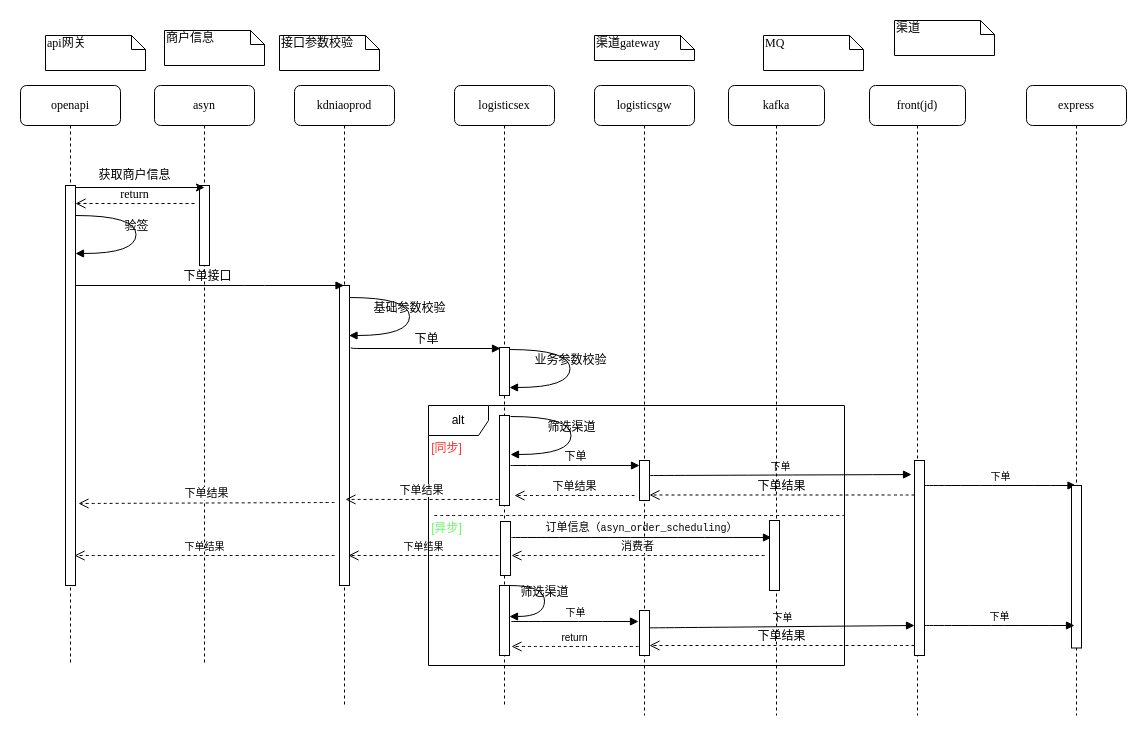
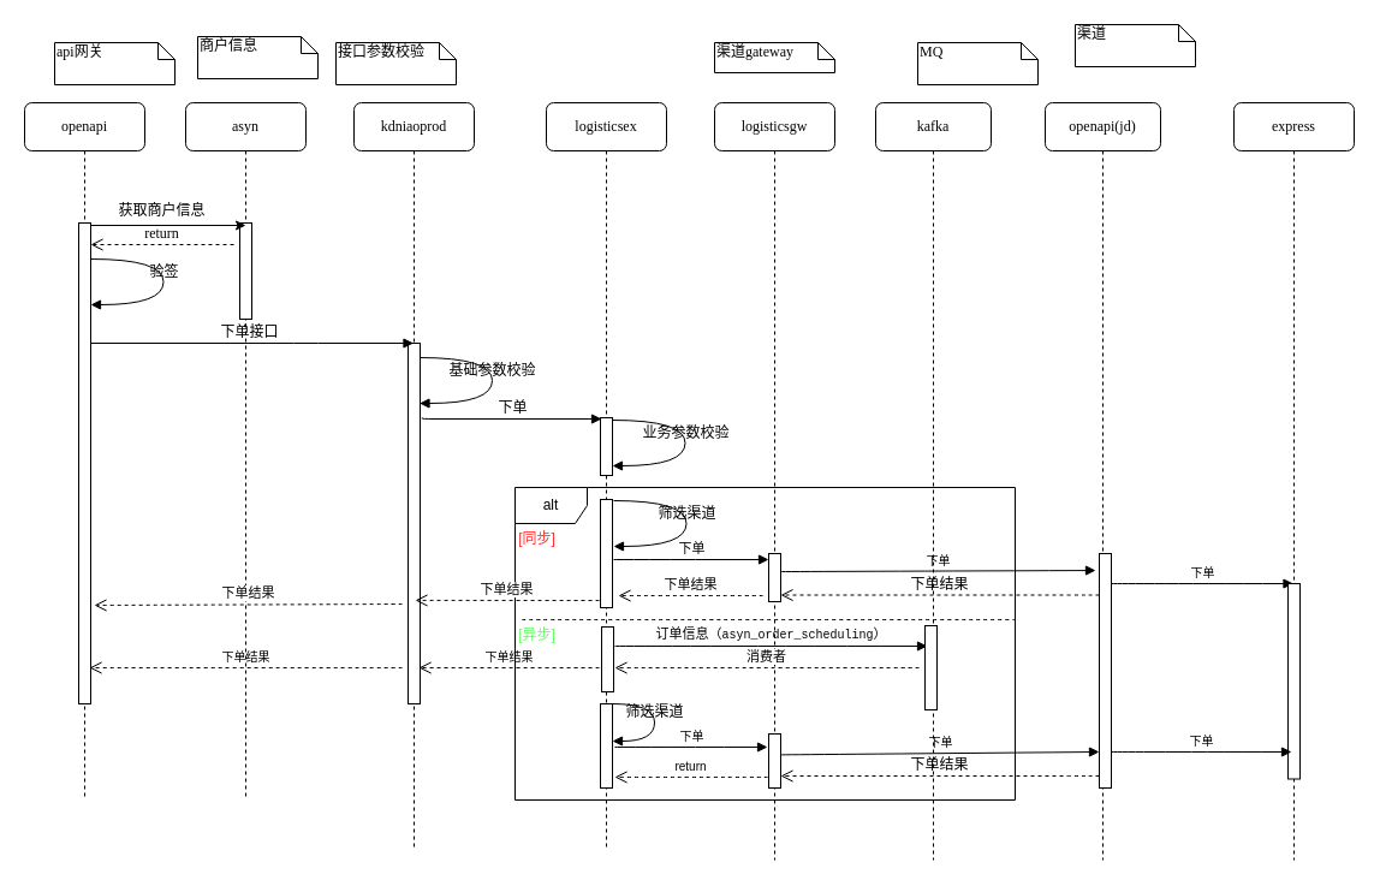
- <mxCell id="14" value="front(jd)" style="shape=umlLifeline;perimeter=lifelinePerimeter;whiteSpace=wrap;html=1;container=1;collapsible=0;recursiveResize=0;outlineConnect=0;rounded=1;shadow=0;comic=0;labelBackgroundColor=none;strokeWidth=1;fontFamily=Verdana;fontSize=12;align=center;" parent="1" vertex="1"><mxGeometry x="869" y="85" width="96" height="630" as="geometry" /></mxCell>
+ <mxCell id="14" value="openapi(jd)" style="shape=umlLifeline;perimeter=lifelinePerimeter;whiteSpace=wrap;html=1;container=1;collapsible=0;recursiveResize=0;outlineConnect=0;rounded=1;shadow=0;comic=0;labelBackgroundColor=none;strokeWidth=1;fontFamily=Verdana;fontSize=12;align=center;" parent="1" vertex="1"><mxGeometry x="869" y="85" width="96" height="630" as="geometry" /></mxCell>
